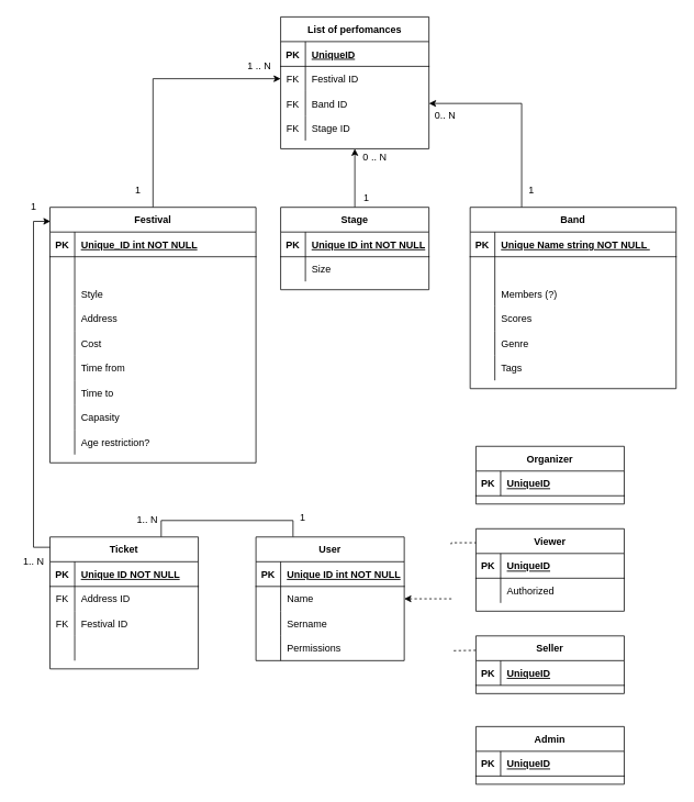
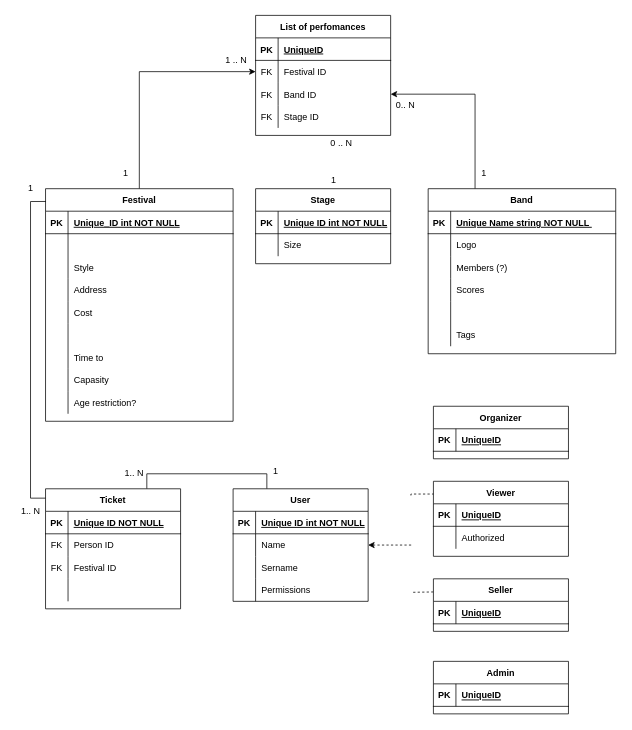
- <mxCell id="66" style="edgeStyle=orthogonalEdgeStyle;rounded=0;orthogonalLoop=1;jettySize=auto;html=1;exitX=0.5;exitY=0;exitDx=0;exitDy=0;entryX=0.5;entryY=1;entryDx=0;entryDy=0;" parent="1" source="67" target="114" edge="1"><mxGeometry relative="1" as="geometry" /></mxCell>
- <mxCell id="31" style="edgeStyle=orthogonalEdgeStyle;rounded=0;orthogonalLoop=1;jettySize=auto;html=1;exitX=0.004;exitY=0.078;exitDx=0;exitDy=0;entryX=0.002;entryY=0.055;entryDx=0;entryDy=0;entryPerimeter=0;exitPerimeter=0;" parent="1" source="42" target="3" edge="1"><mxGeometry relative="1" as="geometry" /></mxCell>
+ <mxCell id="31" style="edgeStyle=orthogonalEdgeStyle;rounded=0;orthogonalLoop=1;jettySize=auto;html=1;exitX=0.004;exitY=0.078;exitDx=0;exitDy=0;entryX=0.002;entryY=0.055;entryDx=0;entryDy=0;entryPerimeter=0;exitPerimeter=0;endArrow=none;" parent="1" source="42" target="3" edge="1"><mxGeometry relative="1" as="geometry" /></mxCell>
+ <mxCell id="80" value="Logo" style="shape=partialRectangle;overflow=hidden;connectable=0;fillColor=none;top=0;left=0;bottom=0;right=0;align=left;spacingLeft=6;" parent="78" vertex="1"><mxGeometry x="30" width="220" height="30" as="geometry" /></mxCell>
- <mxCell id="89" value="Genre" style="shape=partialRectangle;connectable=0;fillColor=none;top=0;left=0;bottom=0;right=0;align=left;spacingLeft=6;overflow=hidden;" parent="87" vertex="1"><mxGeometry x="30" width="220" height="30" as="geometry" /></mxCell>
- <mxCell id="20" value="Time from" style="shape=partialRectangle;connectable=0;fillColor=none;top=0;left=0;bottom=0;right=0;align=left;spacingLeft=6;overflow=hidden;" parent="18" vertex="1"><mxGeometry x="30" width="220" height="30" as="geometry" /></mxCell>
- <mxCell id="48" value="Address ID" style="shape=partialRectangle;connectable=0;fillColor=none;top=0;left=0;bottom=0;right=0;align=left;spacingLeft=6;overflow=hidden;" parent="46" vertex="1"><mxGeometry x="30" width="150" height="30" as="geometry" /></mxCell>
+ <mxCell id="48" value="Person ID" style="shape=partialRectangle;connectable=0;fillColor=none;top=0;left=0;bottom=0;right=0;align=left;spacingLeft=6;overflow=hidden;" parent="46" vertex="1"><mxGeometry x="30" width="150" height="30" as="geometry" /></mxCell>
